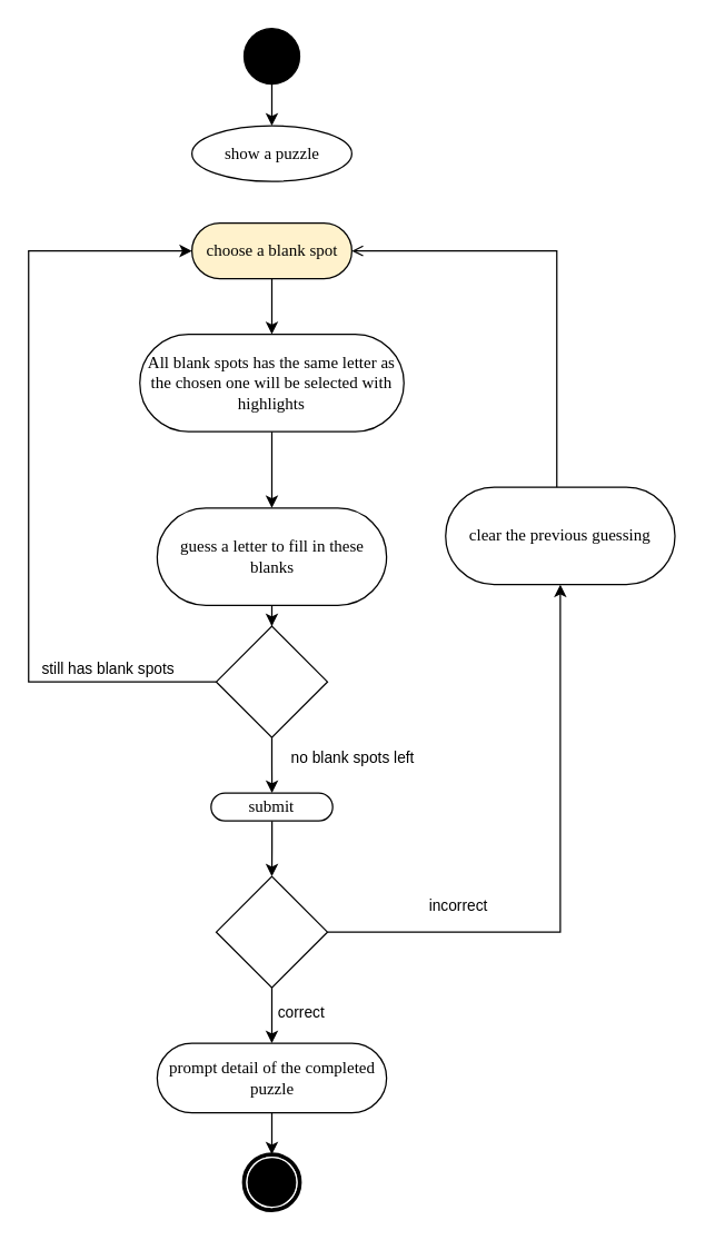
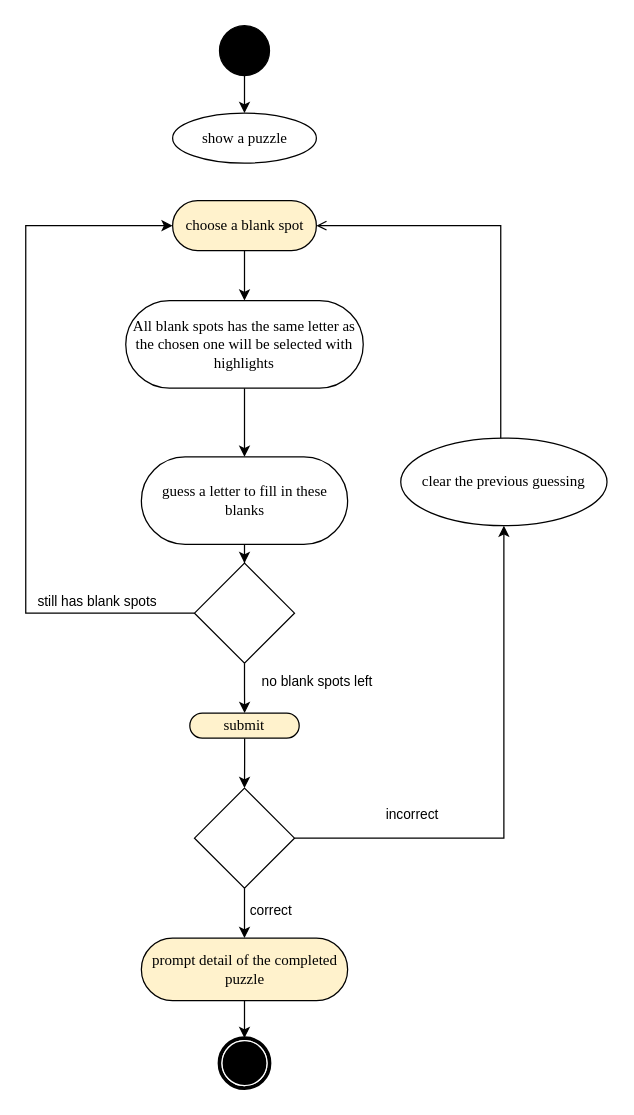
- <mxCell id="23" value="clear the previous guessing" style="whiteSpace=wrap;html=1;fontFamily=Verdana;rounded=1;shadow=0;comic=0;labelBackgroundColor=none;strokeWidth=1;arcSize=50;" vertex="1" parent="1"><mxGeometry x="320" y="350" width="165" height="70" as="geometry" /></mxCell>
+ <mxCell id="23" value="clear the previous guessing" style="ellipse;whiteSpace=wrap;html=1;fontFamily=Verdana;shadow=0;comic=0;labelBackgroundColor=none;strokeWidth=1;arcSize=50;" vertex="1" parent="1"><mxGeometry x="320" y="350" width="165" height="70" as="geometry" /></mxCell>
- <mxCell id="16" value="submit" style="whiteSpace=wrap;html=1;fontFamily=Verdana;rounded=1;shadow=0;comic=0;labelBackgroundColor=none;strokeWidth=1;arcSize=50;" vertex="1" parent="1"><mxGeometry x="151.25" y="570" width="87.5" height="20" as="geometry" /></mxCell>
+ <mxCell id="16" value="submit" style="whiteSpace=wrap;html=1;fontFamily=Verdana;rounded=1;shadow=0;comic=0;labelBackgroundColor=none;strokeWidth=1;arcSize=50;fillColor=#fff2cc;" vertex="1" parent="1"><mxGeometry x="151.25" y="570" width="87.5" height="20" as="geometry" /></mxCell>
- <mxCell id="25" value="prompt detail of the completed puzzle" style="whiteSpace=wrap;html=1;fontFamily=Verdana;rounded=1;shadow=0;comic=0;labelBackgroundColor=none;strokeWidth=1;arcSize=50;" vertex="1" parent="1"><mxGeometry x="112.5" y="750" width="165" height="50" as="geometry" /></mxCell>
+ <mxCell id="25" value="prompt detail of the completed puzzle" style="whiteSpace=wrap;html=1;fontFamily=Verdana;rounded=1;shadow=0;comic=0;labelBackgroundColor=none;strokeWidth=1;arcSize=50;fillColor=#fff2cc;" vertex="1" parent="1"><mxGeometry x="112.5" y="750" width="165" height="50" as="geometry" /></mxCell>
